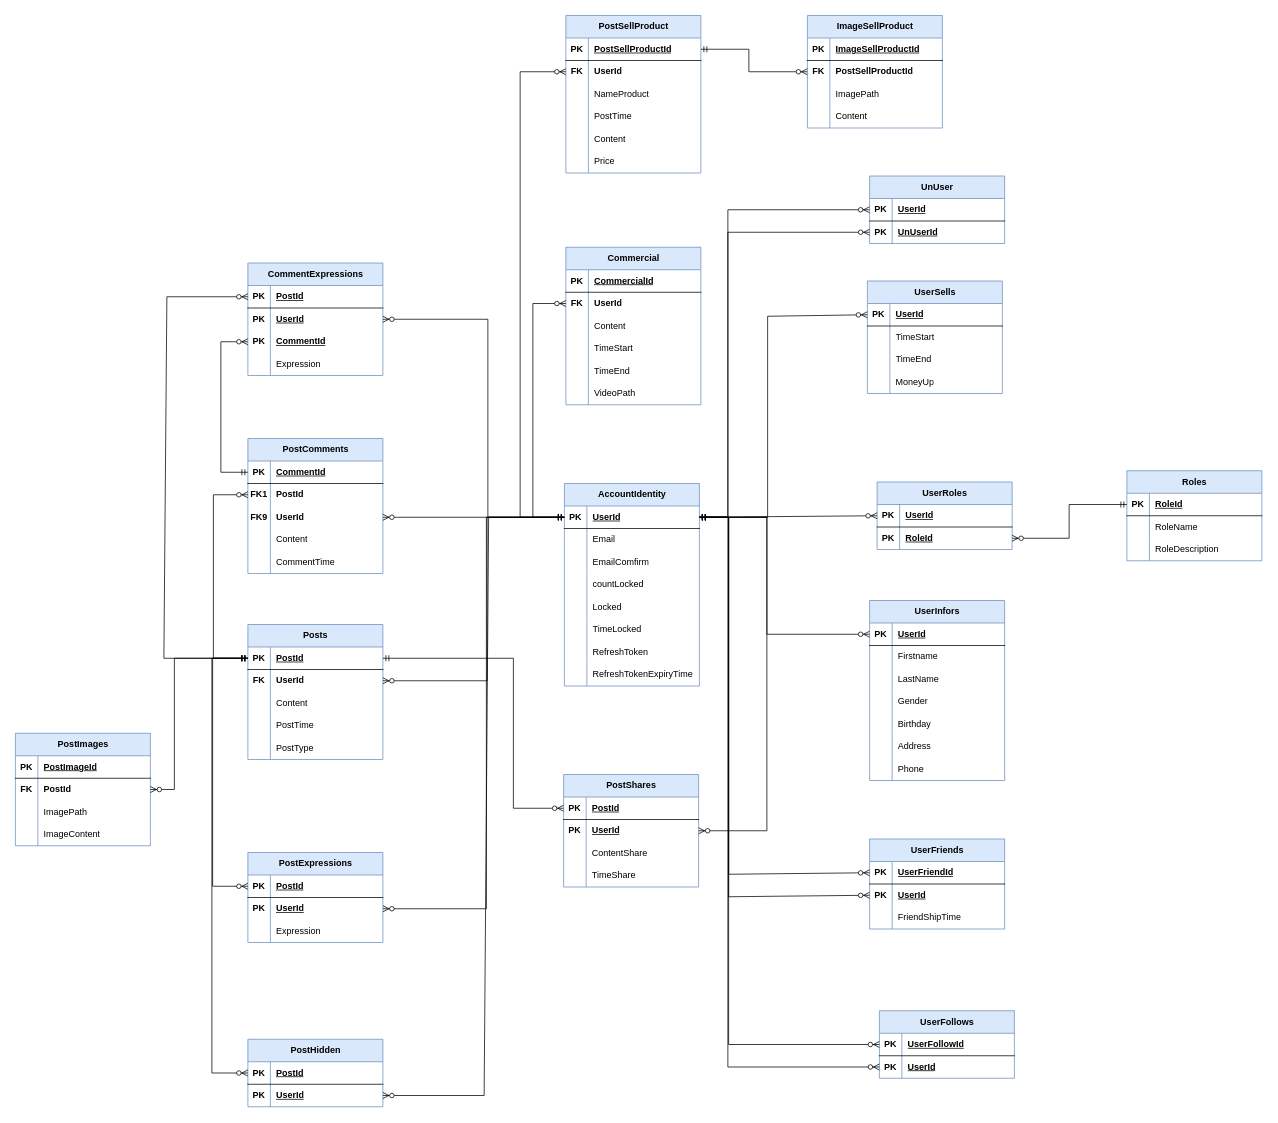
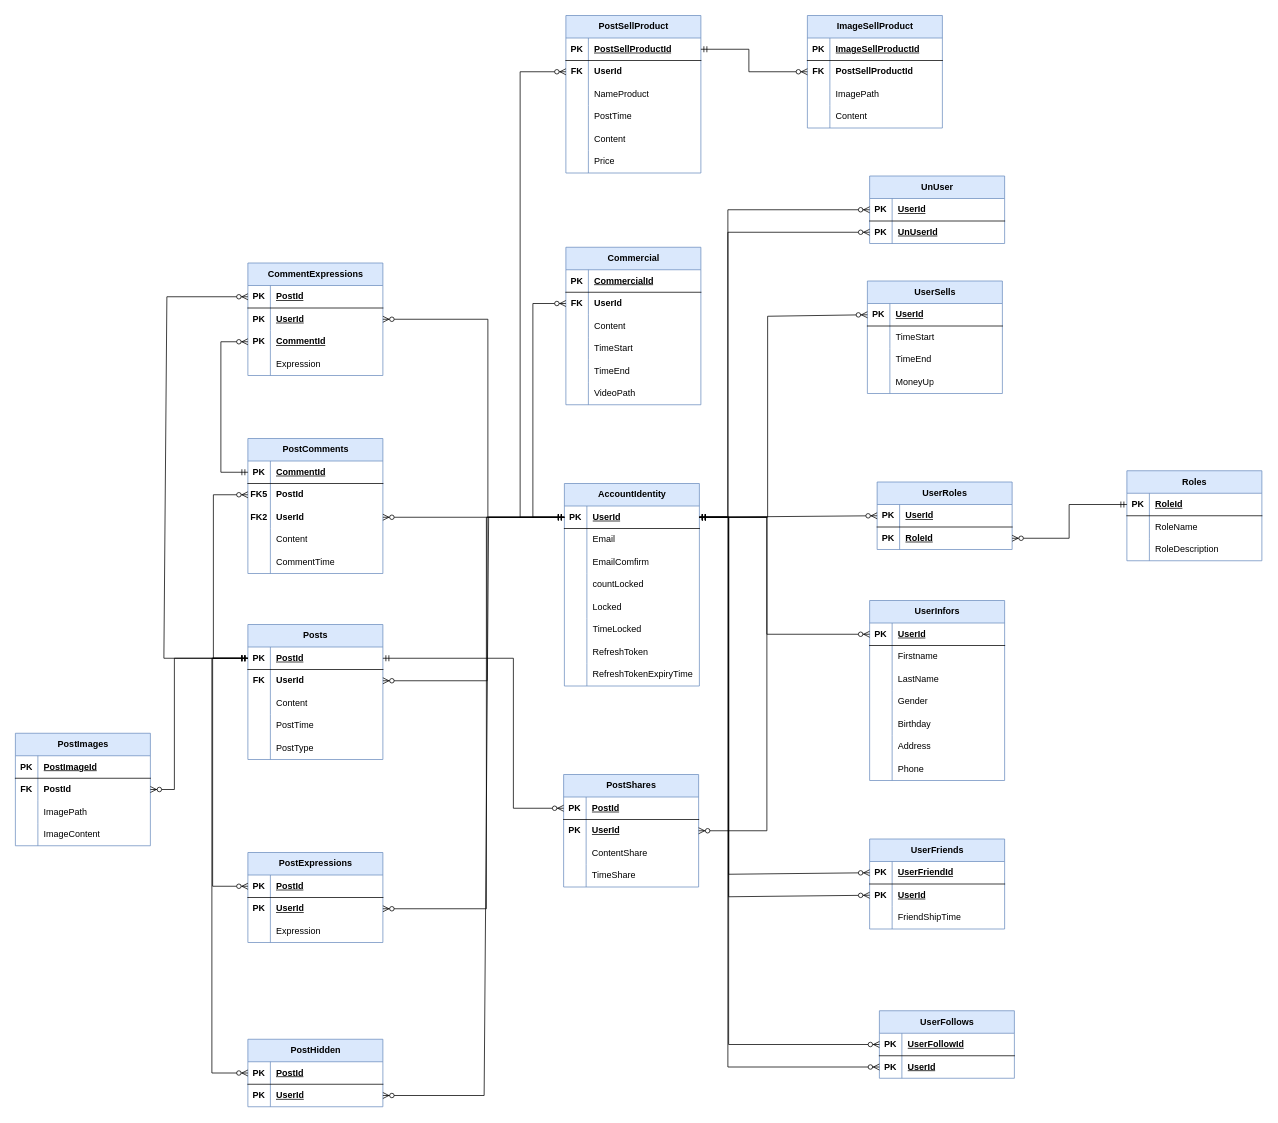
- <mxCell id="130" value="&lt;b&gt;FK1&lt;/b&gt;" style="shape=partialRectangle;connectable=0;fillColor=none;top=0;left=0;bottom=0;right=0;editable=1;overflow=hidden;whiteSpace=wrap;html=1;" vertex="1" parent="129"><mxGeometry width="30" height="30" as="geometry"><mxRectangle width="30" height="30" as="alternateBounds" /></mxGeometry></mxCell>
+ <mxCell id="130" value="&lt;b&gt;FK5&lt;/b&gt;" style="shape=partialRectangle;connectable=0;fillColor=none;top=0;left=0;bottom=0;right=0;editable=1;overflow=hidden;whiteSpace=wrap;html=1;" vertex="1" parent="129"><mxGeometry width="30" height="30" as="geometry"><mxRectangle width="30" height="30" as="alternateBounds" /></mxGeometry></mxCell>
- <mxCell id="133" value="&lt;b&gt;FK9&lt;/b&gt;" style="shape=partialRectangle;connectable=0;fillColor=none;top=0;left=0;bottom=0;right=0;editable=1;overflow=hidden;whiteSpace=wrap;html=1;" vertex="1" parent="132"><mxGeometry width="30" height="30" as="geometry"><mxRectangle width="30" height="30" as="alternateBounds" /></mxGeometry></mxCell>
+ <mxCell id="133" value="&lt;b&gt;FK2&lt;/b&gt;" style="shape=partialRectangle;connectable=0;fillColor=none;top=0;left=0;bottom=0;right=0;editable=1;overflow=hidden;whiteSpace=wrap;html=1;" vertex="1" parent="132"><mxGeometry width="30" height="30" as="geometry"><mxRectangle width="30" height="30" as="alternateBounds" /></mxGeometry></mxCell>
